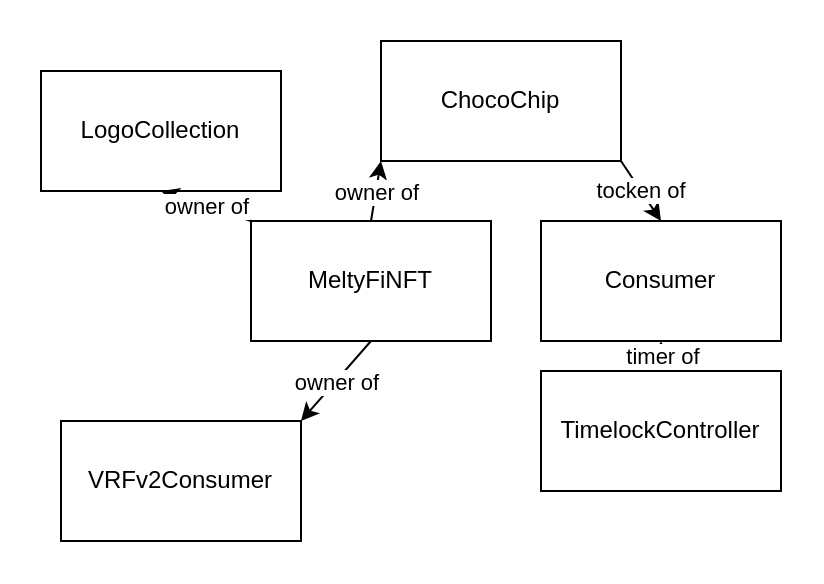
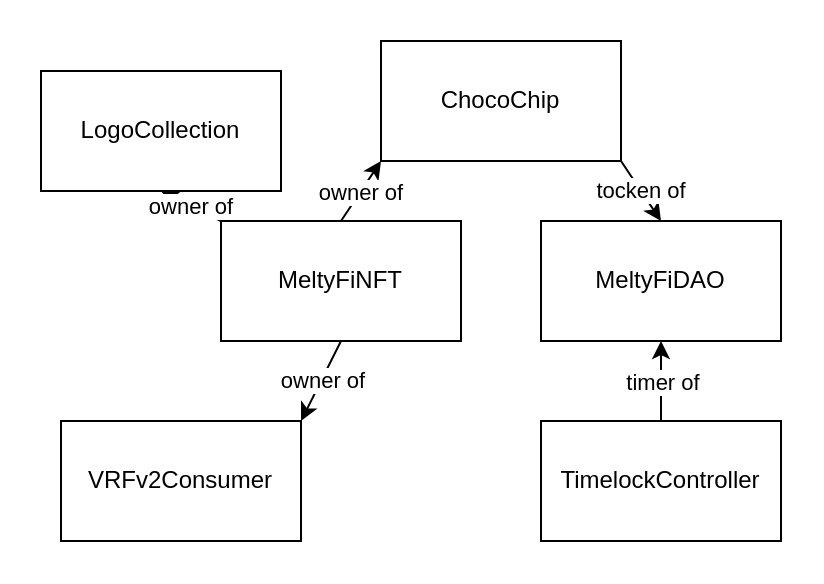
- <mxCell id="2" value="MeltyFiNFT" style="rounded=0;whiteSpace=wrap;html=1;fillColor=none;" vertex="1" parent="1"><mxGeometry x="125" y="110" width="120" height="60" as="geometry" /></mxCell>
+ <mxCell id="2" value="MeltyFiNFT" style="rounded=0;whiteSpace=wrap;html=1;fillColor=none;" vertex="1" parent="1"><mxGeometry x="110" y="110" width="120" height="60" as="geometry" /></mxCell>
- <mxCell id="7" value="Consumer" style="rounded=0;whiteSpace=wrap;html=1;fillColor=none;" vertex="1" parent="1"><mxGeometry x="270" y="110" width="120" height="60" as="geometry" /></mxCell>
+ <mxCell id="7" value="MeltyFiDAO" style="rounded=0;whiteSpace=wrap;html=1;fillColor=none;" vertex="1" parent="1"><mxGeometry x="270" y="110" width="120" height="60" as="geometry" /></mxCell>
- <mxCell id="5" value="TimelockController" style="rounded=0;whiteSpace=wrap;html=1;fillColor=none;" vertex="1" parent="1"><mxGeometry x="270" y="185" width="120" height="60" as="geometry" /></mxCell>
+ <mxCell id="5" value="TimelockController" style="rounded=0;whiteSpace=wrap;html=1;fillColor=none;" vertex="1" parent="1"><mxGeometry x="270" y="210" width="120" height="60" as="geometry" /></mxCell>
